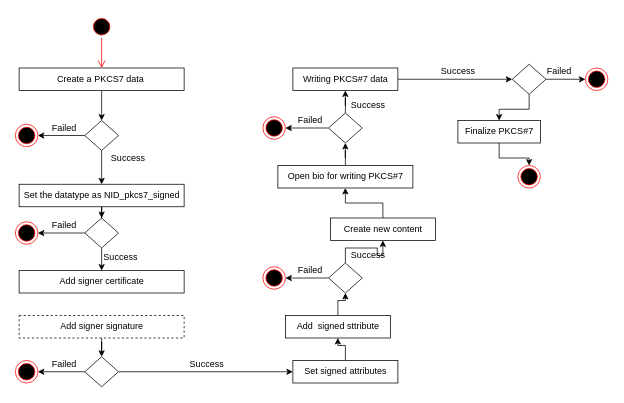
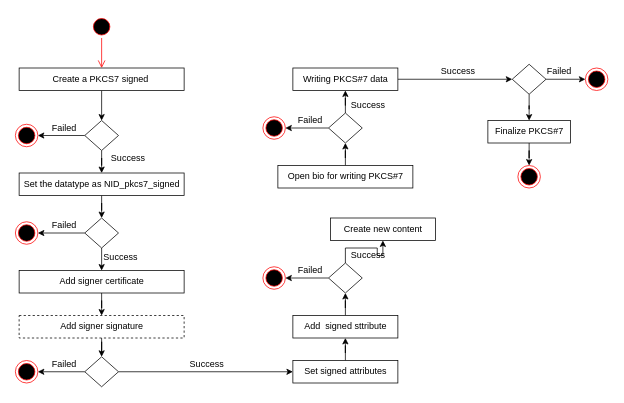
- <mxCell id="5" value="Create a PKCS7 data&amp;nbsp;" style="html=1;" vertex="1" parent="1"><mxGeometry x="25" y="90" width="220" height="30" as="geometry" /></mxCell>
+ <mxCell id="5" value="Create a PKCS7 signed&amp;nbsp;" style="html=1;" vertex="1" parent="1"><mxGeometry x="25" y="90" width="220" height="30" as="geometry" /></mxCell>
- <mxCell id="17" value="Finalize PKCS#7" style="html=1;" vertex="1" parent="1"><mxGeometry x="610" y="160" width="110" height="30" as="geometry" /></mxCell>
+ <mxCell id="17" value="Finalize PKCS#7" style="html=1;" vertex="1" parent="1"><mxGeometry x="650" y="160" width="110" height="30" as="geometry" /></mxCell>
- <mxCell id="19" value="Set the datatype as NID_pkcs7_signed" style="html=1;" vertex="1" parent="1"><mxGeometry x="25" y="245" width="220" height="30" as="geometry" /></mxCell>
+ <mxCell id="19" value="Set the datatype as NID_pkcs7_signed" style="html=1;" vertex="1" parent="1"><mxGeometry x="25" y="230" width="220" height="30" as="geometry" /></mxCell>
- <mxCell id="12" style="edgeStyle=orthogonalEdgeStyle;rounded=0;orthogonalLoop=1;jettySize=auto;html=1;entryX=0.5;entryY=1;entryDx=0;entryDy=0;" edge="1" parent="1" source="13" target="15"><mxGeometry relative="1" as="geometry" /></mxCell>
+ <mxCell id="6" style="edgeStyle=orthogonalEdgeStyle;rounded=0;orthogonalLoop=1;jettySize=auto;html=1;entryX=0.5;entryY=0;entryDx=0;entryDy=0;" edge="1" parent="1" source="7" target="27"><mxGeometry relative="1" as="geometry" /></mxCell>
- <mxCell id="11" value="Add&amp;nbsp; signed sttribute" style="html=1;" vertex="1" parent="1"><mxGeometry x="380" y="420" width="140" height="30" as="geometry" /></mxCell>
+ <mxCell id="11" value="Add&amp;nbsp; signed sttribute" style="html=1;" vertex="1" parent="1"><mxGeometry x="390" y="420" width="140" height="30" as="geometry" /></mxCell>
